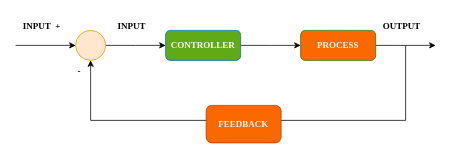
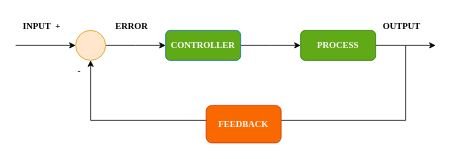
- <mxCell id="6" value="INPUT" style="text;html=1;strokeColor=none;fillColor=none;align=center;verticalAlign=middle;whiteSpace=wrap;rounded=0;fontFamily=Comic Sans MS;fontStyle=1" vertex="1" parent="1"><mxGeometry x="140" y="20" width="70" height="30" as="geometry" /></mxCell>
+ <mxCell id="6" value="ERROR" style="text;html=1;strokeColor=none;fillColor=none;align=center;verticalAlign=middle;whiteSpace=wrap;rounded=0;fontFamily=Comic Sans MS;fontStyle=1" vertex="1" parent="1"><mxGeometry x="140" y="20" width="70" height="30" as="geometry" /></mxCell>
- <mxCell id="10" value="&lt;b&gt;PROCESS&lt;/b&gt;" style="rounded=1;whiteSpace=wrap;html=1;fontFamily=Comic Sans MS;fillColor=#fa6800;fontColor=#ffffff;strokeColor=#2D7600;" vertex="1" parent="1"><mxGeometry x="400" y="40" width="100" height="40" as="geometry" /></mxCell>
+ <mxCell id="10" value="&lt;b&gt;PROCESS&lt;/b&gt;" style="rounded=1;whiteSpace=wrap;html=1;fontFamily=Comic Sans MS;fillColor=#60a917;fontColor=#ffffff;strokeColor=#2D7600;" vertex="1" parent="1"><mxGeometry x="400" y="40" width="100" height="40" as="geometry" /></mxCell>
